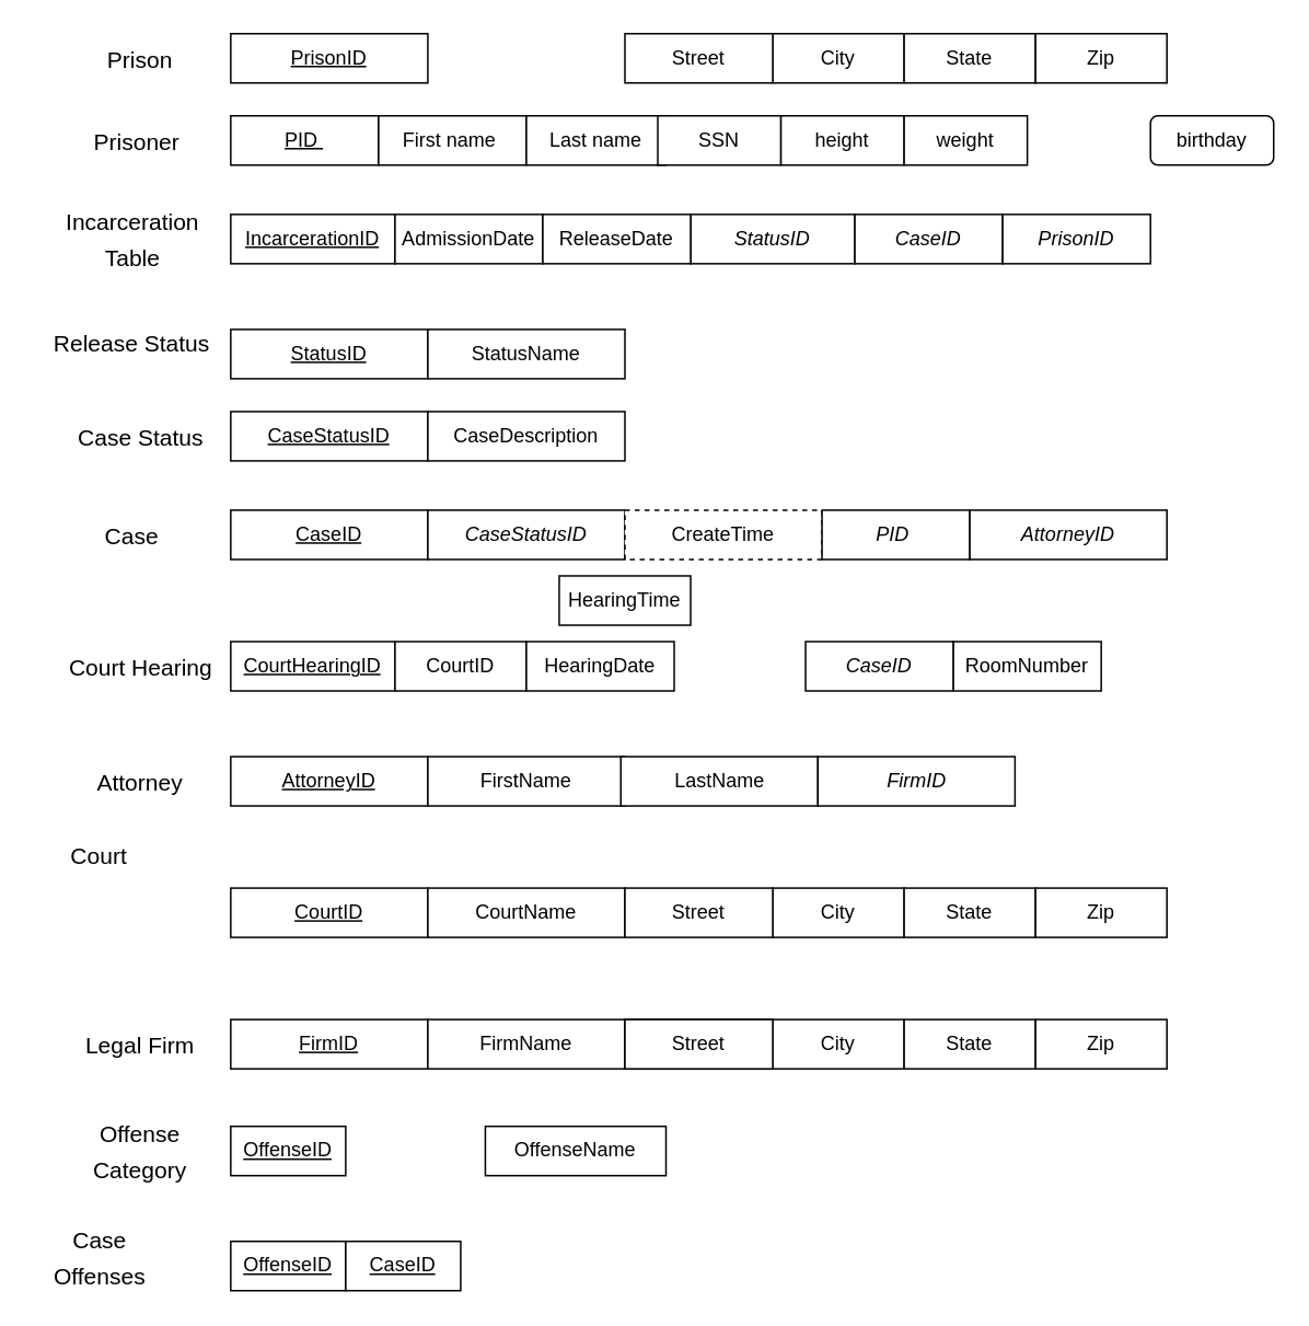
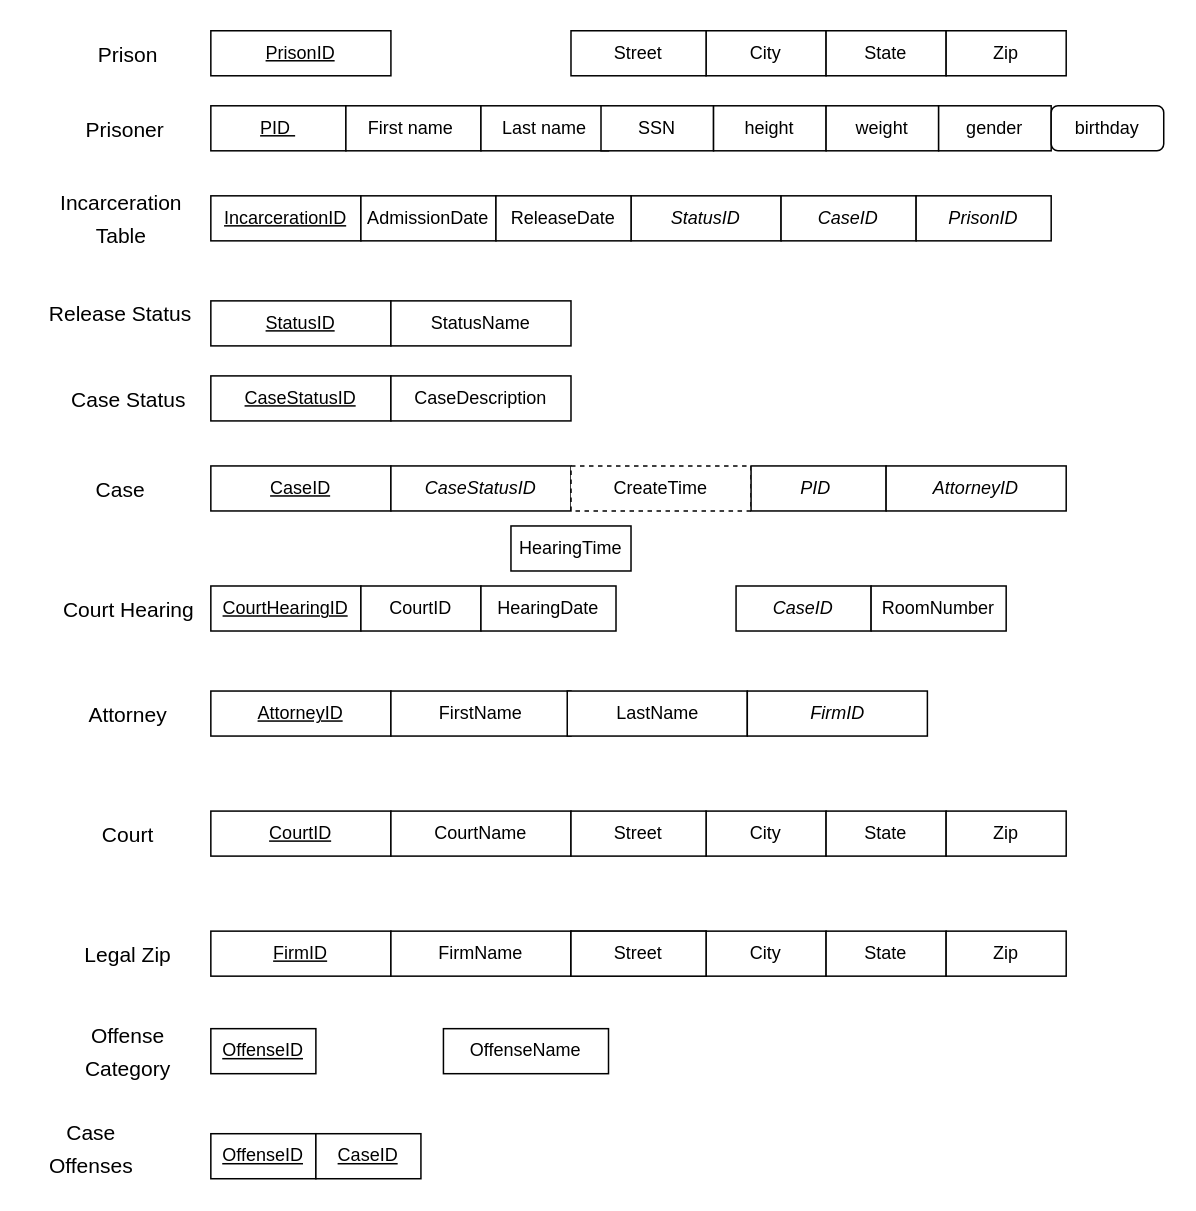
+ <mxCell id="29" value="&lt;p class=&quot;MsoNoSpacing&quot;&gt;gender&lt;/p&gt;" style="rounded=0;whiteSpace=wrap;html=1;" parent="1" vertex="1"><mxGeometry x="625" y="70" width="75" height="30" as="geometry" /></mxCell>
- <mxCell id="21" value="&lt;h2 style=&quot;text-align: left&quot;&gt;&lt;span style=&quot;font-weight: normal&quot;&gt;&lt;font style=&quot;font-size: 14px&quot;&gt;Court&lt;/font&gt;&lt;/span&gt;&lt;/h2&gt;" style="text;html=1;strokeColor=none;fillColor=none;align=center;verticalAlign=middle;whiteSpace=wrap;rounded=0;" parent="1" vertex="1"><mxGeometry x="20" y="510" width="80" height="20" as="geometry" /></mxCell>
+ <mxCell id="21" value="&lt;h2 style=&quot;text-align: left&quot;&gt;&lt;span style=&quot;font-weight: normal&quot;&gt;&lt;font style=&quot;font-size: 14px&quot;&gt;Court&lt;/font&gt;&lt;/span&gt;&lt;/h2&gt;" style="text;html=1;strokeColor=none;fillColor=none;align=center;verticalAlign=middle;whiteSpace=wrap;rounded=0;" parent="1" vertex="1"><mxGeometry x="45" y="545" width="80" height="20" as="geometry" /></mxCell>
- <mxCell id="20" value="&lt;h2 style=&quot;text-align: left&quot;&gt;&lt;font style=&quot;font-size: 14px ; font-weight: normal&quot;&gt;Legal Firm&lt;/font&gt;&lt;/h2&gt;" style="text;html=1;strokeColor=none;fillColor=none;align=center;verticalAlign=middle;whiteSpace=wrap;rounded=0;" parent="1" vertex="1"><mxGeometry x="50" y="625" width="70" height="20" as="geometry" /></mxCell>
+ <mxCell id="20" value="&lt;h2 style=&quot;text-align: left&quot;&gt;&lt;font style=&quot;font-size: 14px ; font-weight: normal&quot;&gt;Legal Zip&lt;/font&gt;&lt;/h2&gt;" style="text;html=1;strokeColor=none;fillColor=none;align=center;verticalAlign=middle;whiteSpace=wrap;rounded=0;" parent="1" vertex="1"><mxGeometry x="50" y="625" width="70" height="20" as="geometry" /></mxCell>
